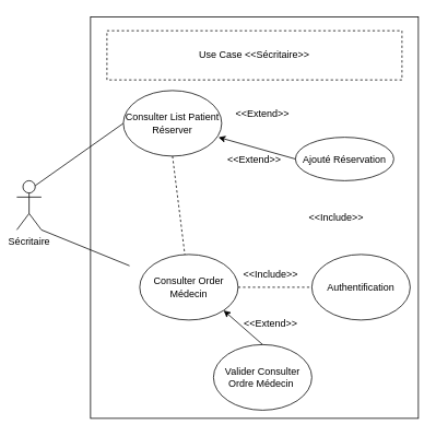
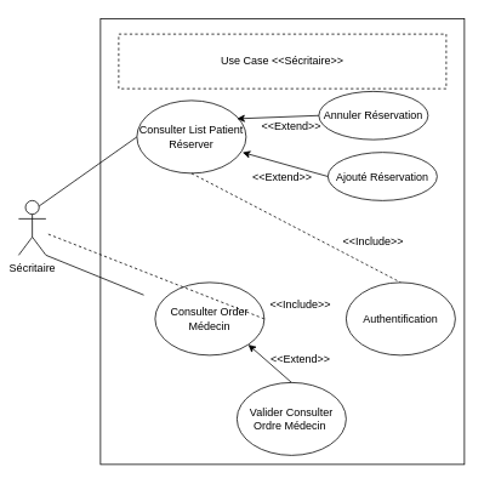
+ <mxCell id="17" value="Annuler Réservation" style="ellipse;whiteSpace=wrap;html=1;" vertex="1" parent="1"><mxGeometry x="350" y="100" width="120" height="53" as="geometry" /></mxCell>
+ <mxCell id="19" value="" style="endArrow=classic;html=1;rounded=0;exitX=0;exitY=0.5;exitDx=0;exitDy=0;entryX=0.917;entryY=0.25;entryDx=0;entryDy=0;entryPerimeter=0;" edge="1" parent="1" source="17" target="8"><mxGeometry width="50" height="50" relative="1" as="geometry"><mxPoint x="330" y="125" as="sourcePoint" /><mxPoint x="280" y="175" as="targetPoint" /></mxGeometry></mxCell>
- <mxCell id="13" value="" style="endArrow=none;dashed=1;html=1;rounded=0;exitX=0.5;exitY=1;exitDx=0;exitDy=0;" parent="1" source="8" target="9" edge="1"><mxGeometry width="50" height="50" relative="1" as="geometry"><mxPoint x="280" y="147" as="sourcePoint" /><mxPoint x="330" y="97" as="targetPoint" /></mxGeometry></mxCell>
+ <mxCell id="13" value="" style="endArrow=none;dashed=1;html=1;rounded=0;entryX=0.5;entryY=0;entryDx=0;entryDy=0;exitX=0.5;exitY=1;exitDx=0;exitDy=0;" parent="1" source="8" target="7" edge="1"><mxGeometry width="50" height="50" relative="1" as="geometry"><mxPoint x="280" y="147" as="sourcePoint" /><mxPoint x="330" y="97" as="targetPoint" /></mxGeometry></mxCell>
- <mxCell id="15" value="" style="endArrow=none;dashed=1;html=1;rounded=0;entryX=0;entryY=0.5;entryDx=0;entryDy=0;exitX=1;exitY=0.5;exitDx=0;exitDy=0;" parent="1" source="9" target="7" edge="1"><mxGeometry width="50" height="50" relative="1" as="geometry"><mxPoint x="272.43" y="300" as="sourcePoint" /><mxPoint x="380.004" y="361.716" as="targetPoint" /></mxGeometry></mxCell>
+ <mxCell id="15" value="" style="endArrow=none;dashed=1;html=1;rounded=0;exitX=1;exitY=0.5;exitDx=0;exitDy=0;" parent="1" source="9" target="4" edge="1"><mxGeometry width="50" height="50" relative="1" as="geometry"><mxPoint x="272.43" y="300" as="sourcePoint" /><mxPoint x="380.004" y="361.716" as="targetPoint" /></mxGeometry></mxCell>
